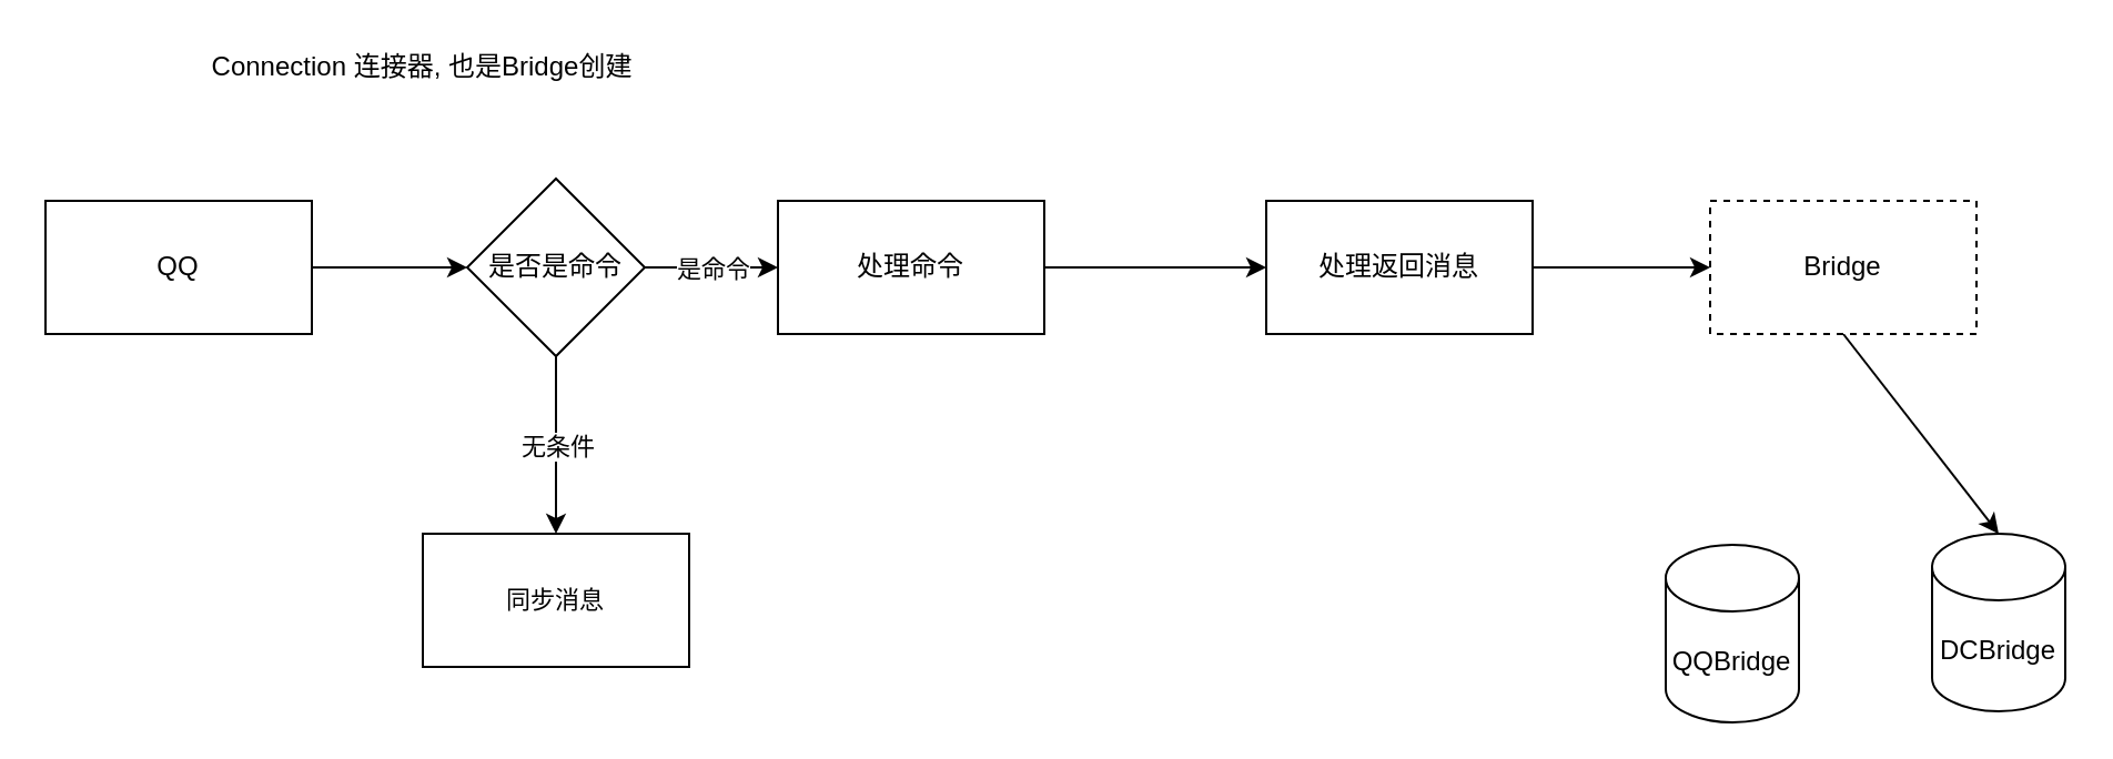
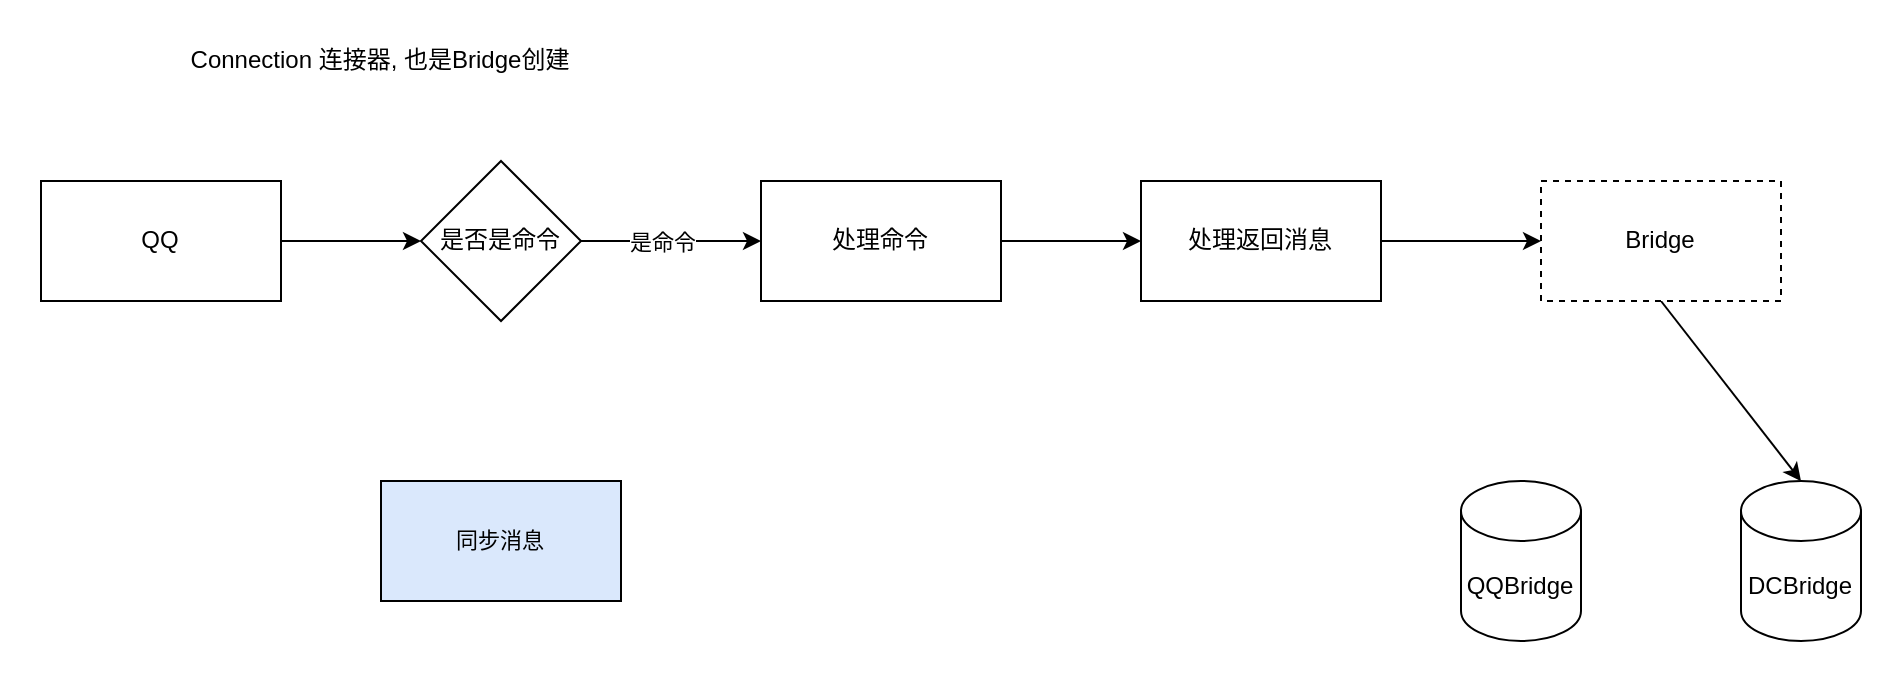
- <mxCell id="4" value="处理命令" style="rounded=0;whiteSpace=wrap;html=1;" vertex="1" parent="1"><mxGeometry x="350" y="90" width="120" height="60" as="geometry" /></mxCell>
+ <mxCell id="4" value="处理命令" style="rounded=0;whiteSpace=wrap;html=1;" vertex="1" parent="1"><mxGeometry x="380" y="90" width="120" height="60" as="geometry" /></mxCell>
- <mxCell id="16" style="edgeStyle=none;html=1;entryX=0.5;entryY=0;entryDx=0;entryDy=0;" edge="1" parent="1" source="18" target="13"><mxGeometry relative="1" as="geometry" /></mxCell>
- <mxCell id="17" value="无条件" style="edgeLabel;html=1;align=center;verticalAlign=middle;resizable=0;points=[];" vertex="1" connectable="0" parent="16"><mxGeometry x="-0.425" y="-2" relative="1" as="geometry"><mxPoint x="2" y="17" as="offset" /></mxGeometry></mxCell>
- <mxCell id="13" value="&lt;span style=&quot;font-size: 11px&quot;&gt;同步消息&lt;/span&gt;" style="rounded=0;whiteSpace=wrap;html=1;" vertex="1" parent="1"><mxGeometry x="190" y="240" width="120" height="60" as="geometry" /></mxCell>
+ <mxCell id="13" value="&lt;span style=&quot;font-size: 11px&quot;&gt;同步消息&lt;/span&gt;" style="rounded=0;whiteSpace=wrap;html=1;fillColor=#dae8fc;" vertex="1" parent="1"><mxGeometry x="190" y="240" width="120" height="60" as="geometry" /></mxCell>
- <mxCell id="2" value="QQBridge" style="shape=cylinder3;whiteSpace=wrap;html=1;boundedLbl=1;backgroundOutline=1;size=15;" vertex="1" parent="1"><mxGeometry x="750" y="245" width="60" height="80" as="geometry" /></mxCell>
+ <mxCell id="2" value="QQBridge" style="shape=cylinder3;whiteSpace=wrap;html=1;boundedLbl=1;backgroundOutline=1;size=15;" vertex="1" parent="1"><mxGeometry x="730" y="240" width="60" height="80" as="geometry" /></mxCell>
